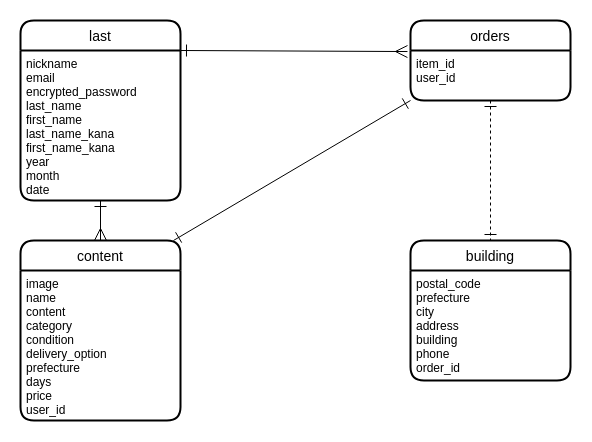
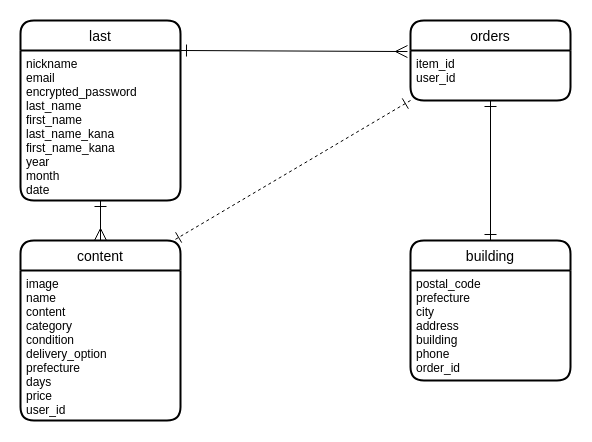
- <mxCell id="13" style="edgeStyle=none;html=1;exitX=0;exitY=1;exitDx=0;exitDy=0;entryX=0.956;entryY=0;entryDx=0;entryDy=0;startArrow=ERone;startFill=0;endArrow=ERone;endFill=0;endSize=10;startSize=10;entryPerimeter=0;" parent="1" source="5" target="6" edge="1"><mxGeometry relative="1" as="geometry" /></mxCell>
+ <mxCell id="13" style="edgeStyle=none;html=1;exitX=0;exitY=1;exitDx=0;exitDy=0;entryX=0.956;entryY=0;entryDx=0;entryDy=0;startArrow=ERone;startFill=0;endArrow=ERone;endFill=0;endSize=10;startSize=10;entryPerimeter=0;dashed=1;" parent="1" source="5" target="6" edge="1"><mxGeometry relative="1" as="geometry" /></mxCell>
- <mxCell id="12" style="edgeStyle=none;html=1;exitX=0.5;exitY=1;exitDx=0;exitDy=0;entryX=0.5;entryY=0;entryDx=0;entryDy=0;startArrow=ERone;startFill=0;endArrow=ERone;endFill=0;startSize=10;endSize=10;dashed=1;" parent="1" source="5" target="8" edge="1"><mxGeometry relative="1" as="geometry" /></mxCell>
+ <mxCell id="12" style="edgeStyle=none;html=1;exitX=0.5;exitY=1;exitDx=0;exitDy=0;entryX=0.5;entryY=0;entryDx=0;entryDy=0;startArrow=ERone;startFill=0;endArrow=ERone;endFill=0;startSize=10;endSize=10;" parent="1" source="5" target="8" edge="1"><mxGeometry relative="1" as="geometry" /></mxCell>
